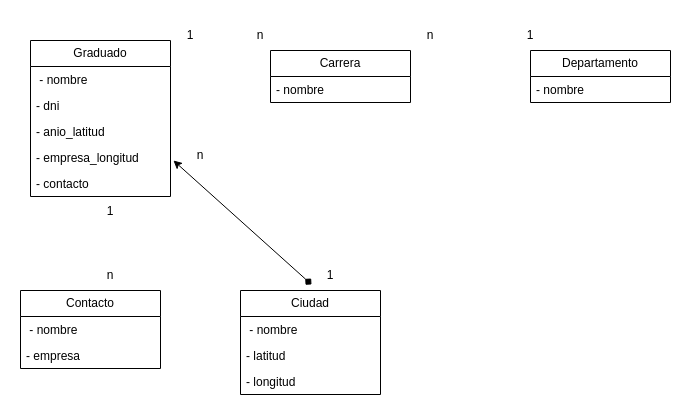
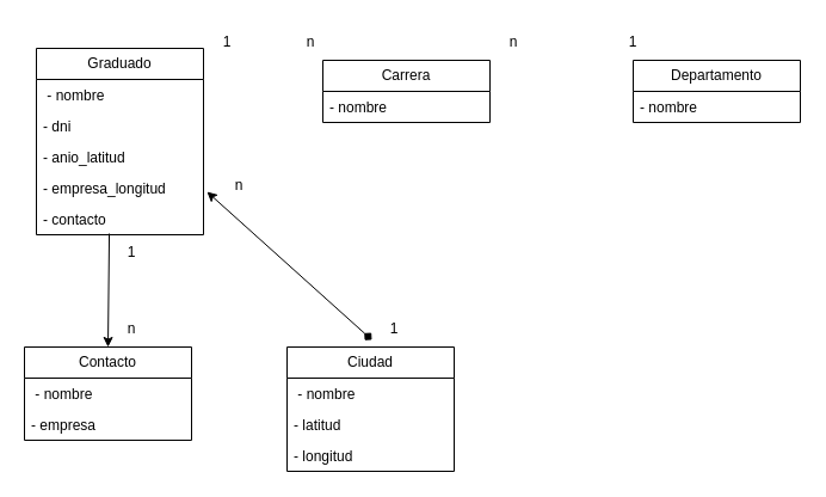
+ <mxCell id="15" value="" style="endArrow=classic;html=1;rounded=0;exitX=0.436;exitY=0.962;exitDx=0;exitDy=0;exitPerimeter=0;entryX=0.5;entryY=0;entryDx=0;entryDy=0;" edge="1" parent="1" source="7" target="12"><mxGeometry width="50" height="50" relative="1" as="geometry"><mxPoint x="280" y="460" as="sourcePoint" /><mxPoint x="330" y="410" as="targetPoint" /></mxGeometry></mxCell>
